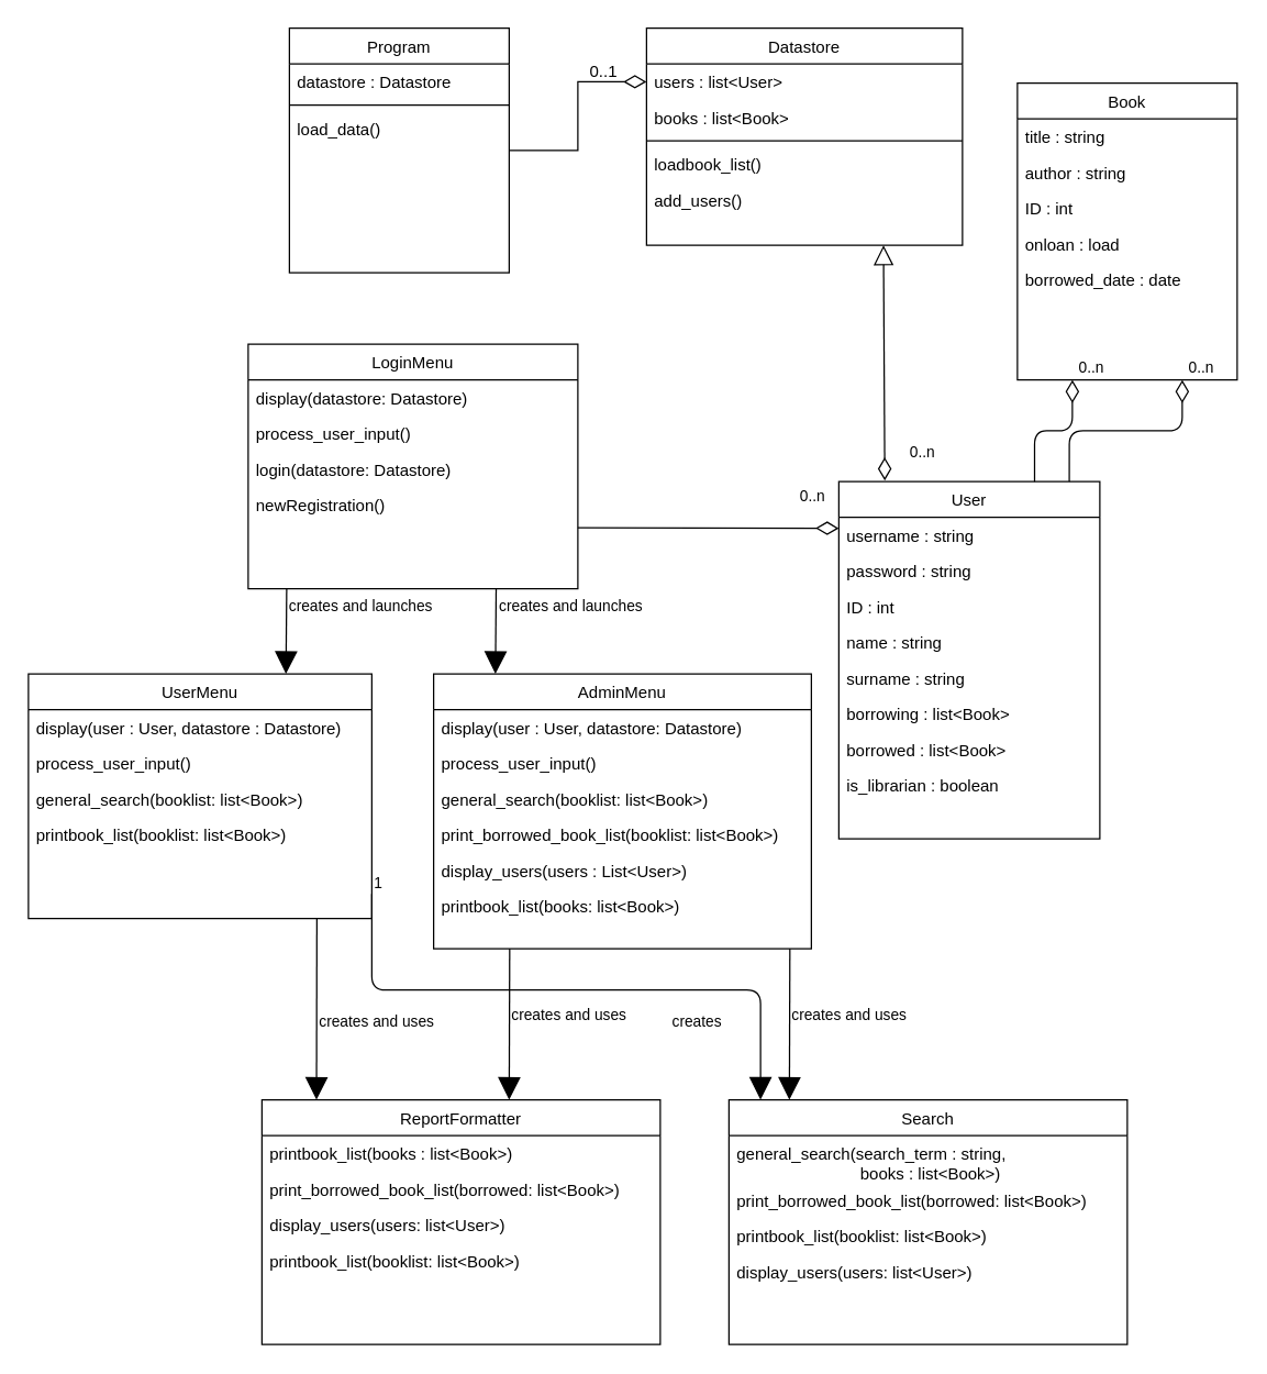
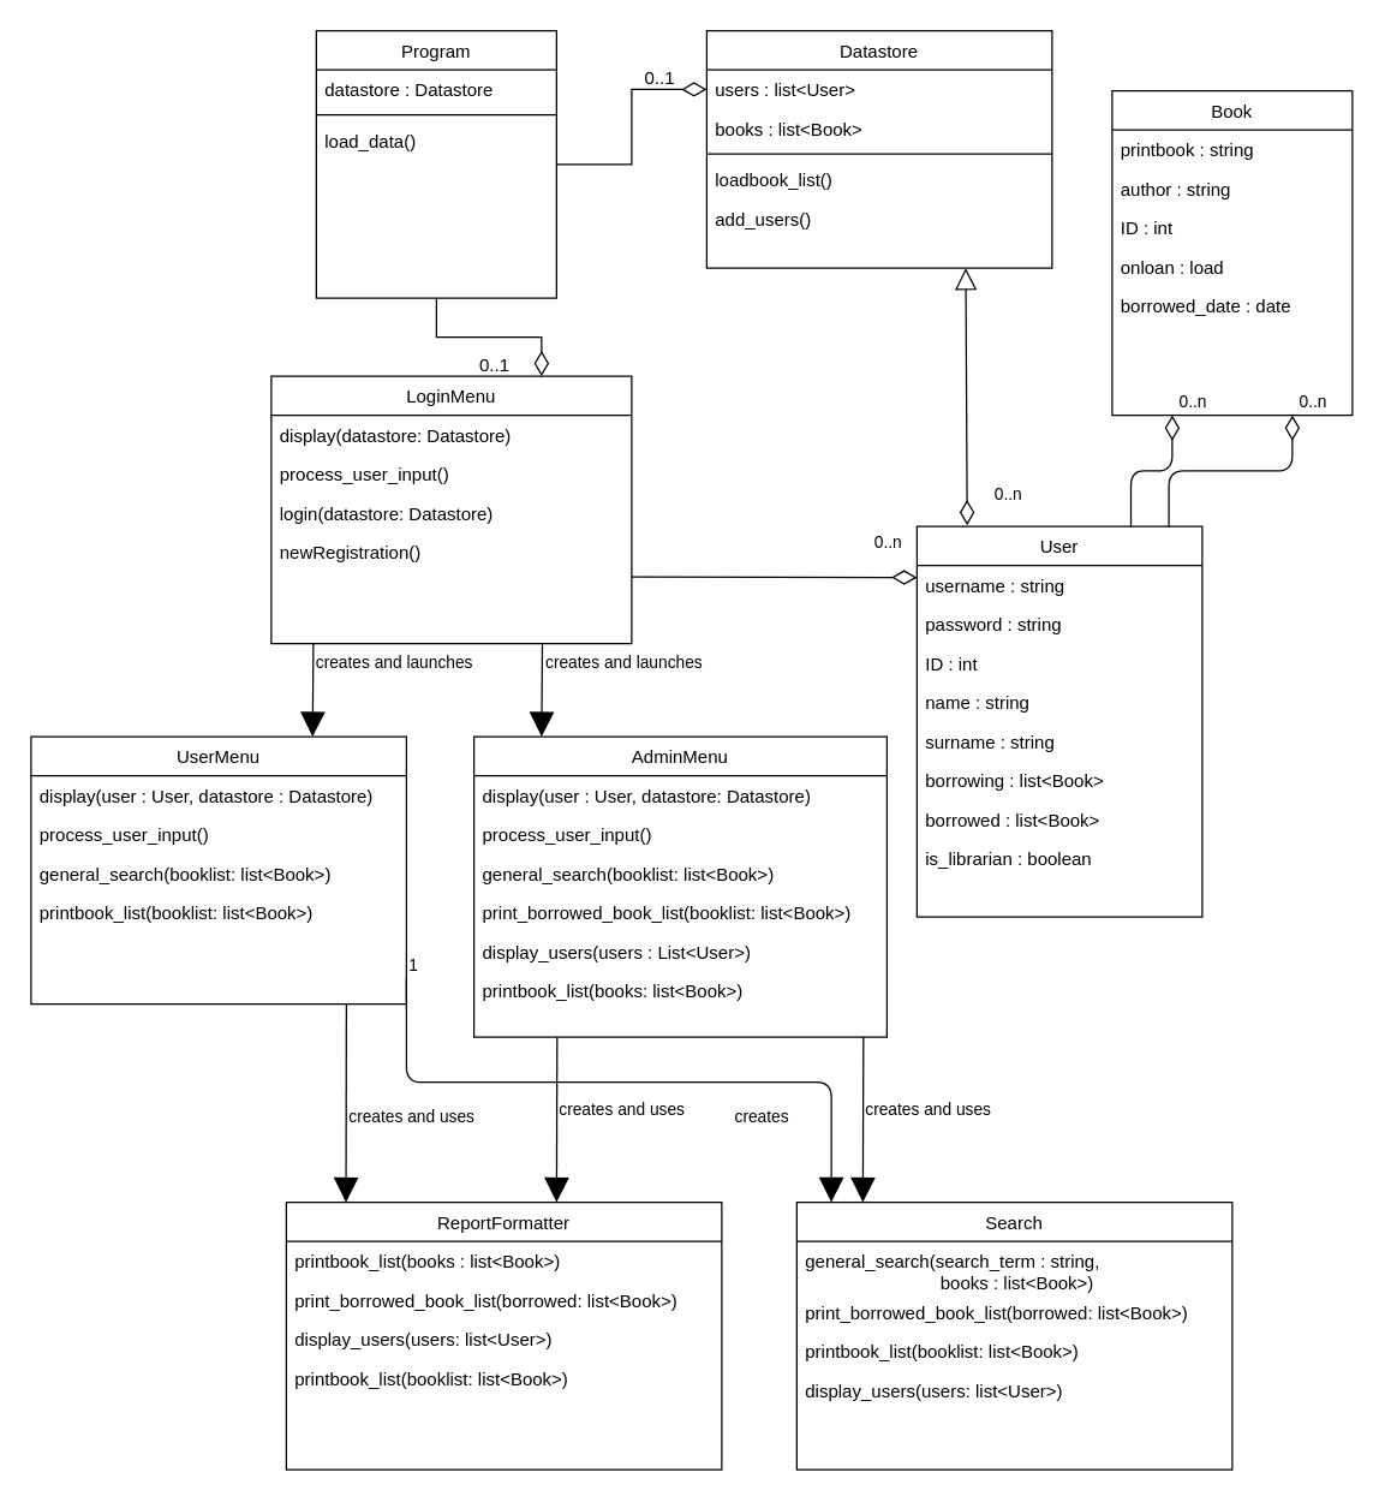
- <mxCell id="16" value="title : string" style="text;align=left;verticalAlign=top;spacingLeft=4;spacingRight=4;overflow=hidden;rotatable=0;points=[[0,0.5],[1,0.5]];portConstraint=eastwest;" parent="15" vertex="1"><mxGeometry y="26" width="160" height="26" as="geometry" /></mxCell>
+ <mxCell id="16" value="printbook : string" style="text;align=left;verticalAlign=top;spacingLeft=4;spacingRight=4;overflow=hidden;rotatable=0;points=[[0,0.5],[1,0.5]];portConstraint=eastwest;" parent="15" vertex="1"><mxGeometry y="26" width="160" height="26" as="geometry" /></mxCell>
+ <mxCell id="49" value="" style="endArrow=diamondThin;shadow=0;strokeWidth=1;rounded=0;endFill=0;edgeStyle=elbowEdgeStyle;endSize=14;entryX=0.75;entryY=0;entryDx=0;entryDy=0;exitX=0.5;exitY=1;exitDx=0;exitDy=0;elbow=vertical;" parent="1" source="2" target="26" edge="1"><mxGeometry x="0.5" y="41" relative="1" as="geometry"><mxPoint x="340" y="220" as="sourcePoint" /><mxPoint x="440" y="170" as="targetPoint" /><mxPoint x="-40" y="32" as="offset" /></mxGeometry></mxCell>
+ <mxCell id="50" value="0..1" style="resizable=0;align=right;verticalAlign=bottom;labelBackgroundColor=none;fontSize=12;" parent="49" connectable="0" vertex="1"><mxGeometry x="1" relative="1" as="geometry"><mxPoint x="-20" y="1" as="offset" /></mxGeometry></mxCell>
